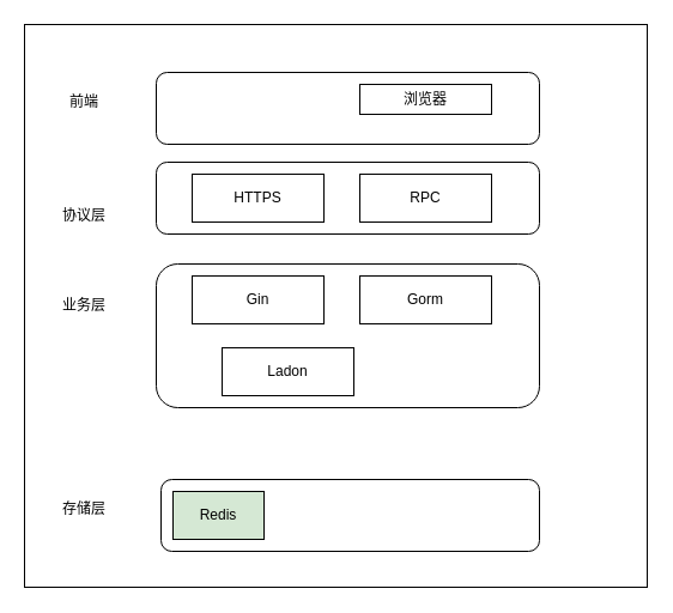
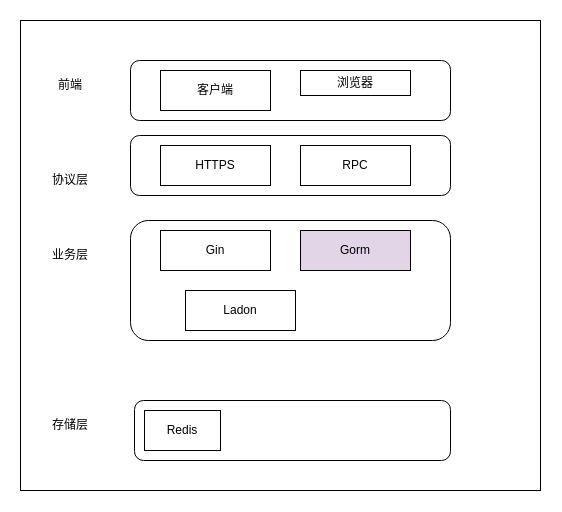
+ <mxCell id="6" value="客户端" style="rounded=0;whiteSpace=wrap;html=1;" vertex="1" parent="1"><mxGeometry x="160" y="70" width="110" height="40" as="geometry" /></mxCell>
- <mxCell id="17" value="Gorm" style="rounded=0;whiteSpace=wrap;html=1;" vertex="1" parent="1"><mxGeometry x="300" y="230" width="110" height="40" as="geometry" /></mxCell>
+ <mxCell id="17" value="Gorm" style="rounded=0;whiteSpace=wrap;html=1;fillColor=#e1d5e7;" vertex="1" parent="1"><mxGeometry x="300" y="230" width="110" height="40" as="geometry" /></mxCell>
- <mxCell id="16" value="Redis" style="rounded=0;whiteSpace=wrap;html=1;fillColor=#d5e8d4;" vertex="1" parent="1"><mxGeometry x="144" y="410" width="76" height="40" as="geometry" /></mxCell>
+ <mxCell id="16" value="Redis" style="rounded=0;whiteSpace=wrap;html=1;" vertex="1" parent="1"><mxGeometry x="144" y="410" width="76" height="40" as="geometry" /></mxCell>
